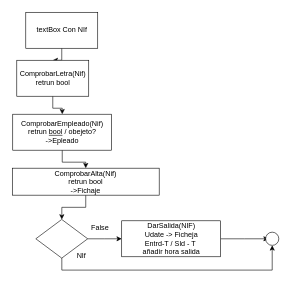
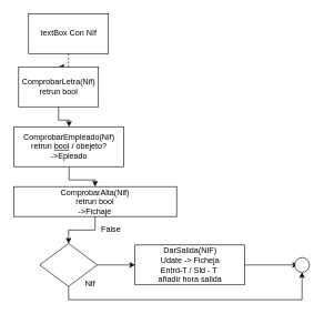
- <mxCell id="2" value="" style="edgeStyle=orthogonalEdgeStyle;rounded=0;orthogonalLoop=1;jettySize=auto;html=1;" edge="1" parent="1" source="3" target="5"><mxGeometry relative="1" as="geometry" /></mxCell>
+ <mxCell id="2" value="" style="edgeStyle=orthogonalEdgeStyle;rounded=0;orthogonalLoop=1;jettySize=auto;html=1;dashed=1;" edge="1" parent="1" source="3" target="5"><mxGeometry relative="1" as="geometry" /></mxCell>
- <mxCell id="16" value="False" style="text;html=1;align=center;verticalAlign=middle;resizable=0;points=[];autosize=1;" vertex="1" parent="1"><mxGeometry x="145.75" y="370" width="40" height="20" as="geometry" /></mxCell>
+ <mxCell id="16" value="False" style="text;html=1;align=center;verticalAlign=middle;resizable=0;points=[];autosize=1;" vertex="1" parent="1"><mxGeometry x="145.75" y="335" width="40" height="20" as="geometry" /></mxCell>
